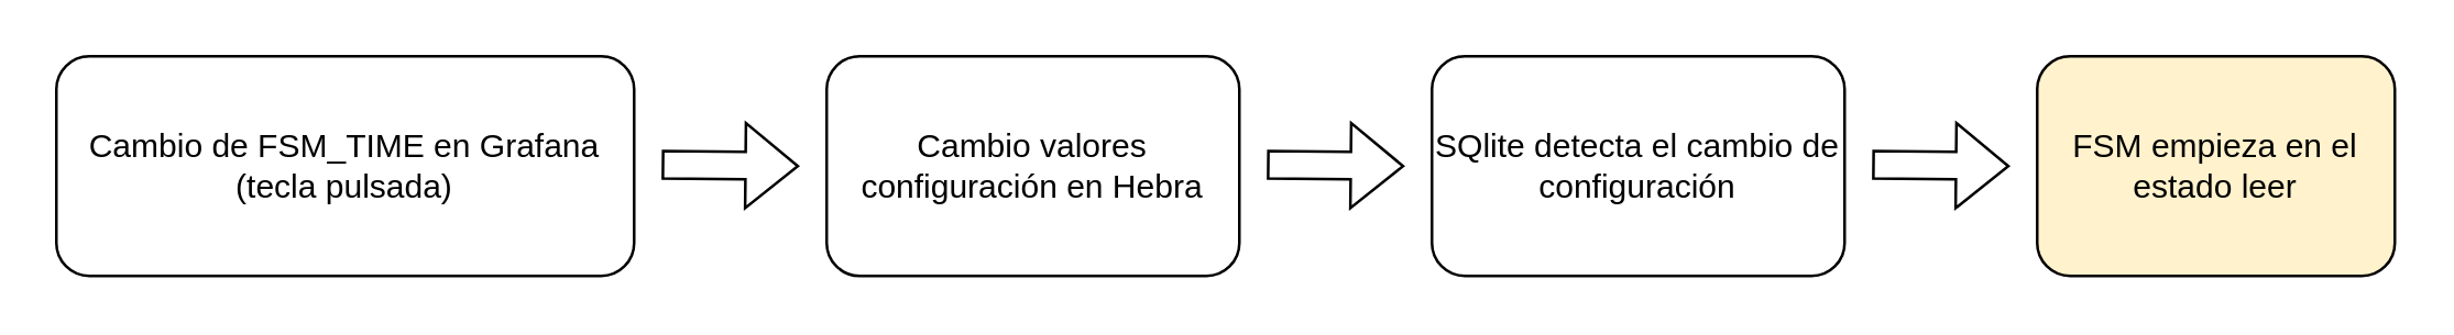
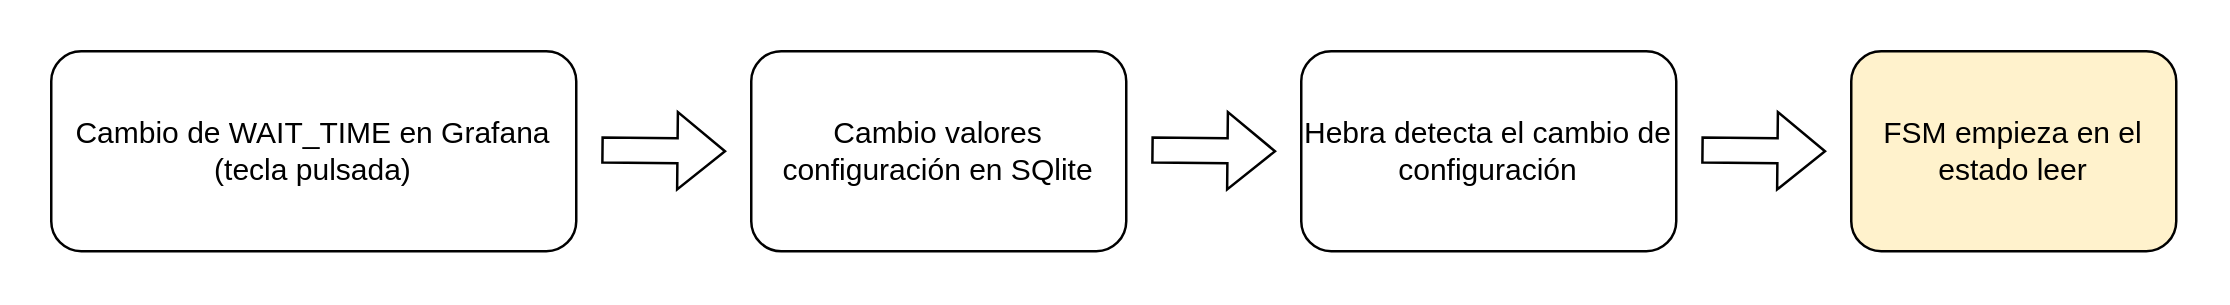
- <mxCell id="2" value="Cambio de FSM_TIME en Grafana&lt;br&gt;(tecla pulsada)" style="rounded=1;whiteSpace=wrap;html=1;" vertex="1" parent="1"><mxGeometry x="20" y="20" width="210" height="80" as="geometry" /></mxCell>
+ <mxCell id="2" value="Cambio de WAIT_TIME en Grafana&lt;br&gt;(tecla pulsada)" style="rounded=1;whiteSpace=wrap;html=1;" vertex="1" parent="1"><mxGeometry x="20" y="20" width="210" height="80" as="geometry" /></mxCell>
- <mxCell id="4" value="Cambio valores configuración en Hebra" style="rounded=1;whiteSpace=wrap;html=1;" vertex="1" parent="1"><mxGeometry x="300" y="20" width="150" height="80" as="geometry" /></mxCell>
+ <mxCell id="4" value="Cambio valores configuración en SQlite" style="rounded=1;whiteSpace=wrap;html=1;" vertex="1" parent="1"><mxGeometry x="300" y="20" width="150" height="80" as="geometry" /></mxCell>
- <mxCell id="6" value="SQlite detecta el cambio de configuración" style="rounded=1;whiteSpace=wrap;html=1;" vertex="1" parent="1"><mxGeometry x="520" y="20" width="150" height="80" as="geometry" /></mxCell>
+ <mxCell id="6" value="Hebra detecta el cambio de configuración" style="rounded=1;whiteSpace=wrap;html=1;" vertex="1" parent="1"><mxGeometry x="520" y="20" width="150" height="80" as="geometry" /></mxCell>
